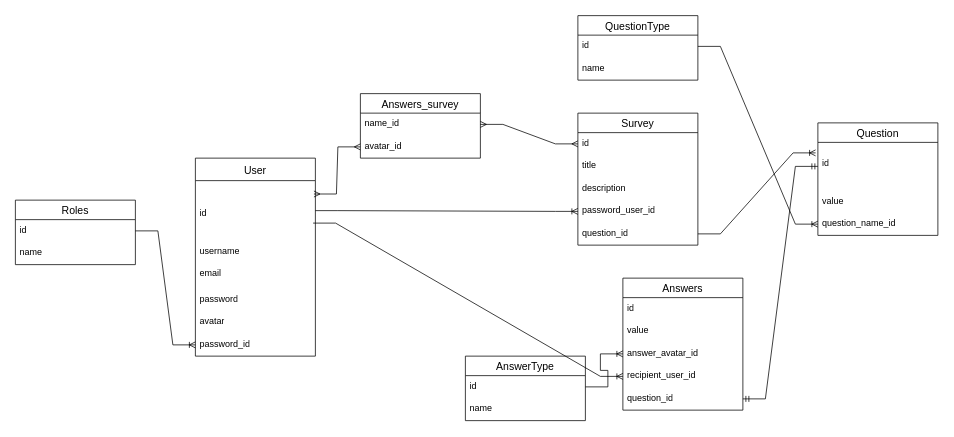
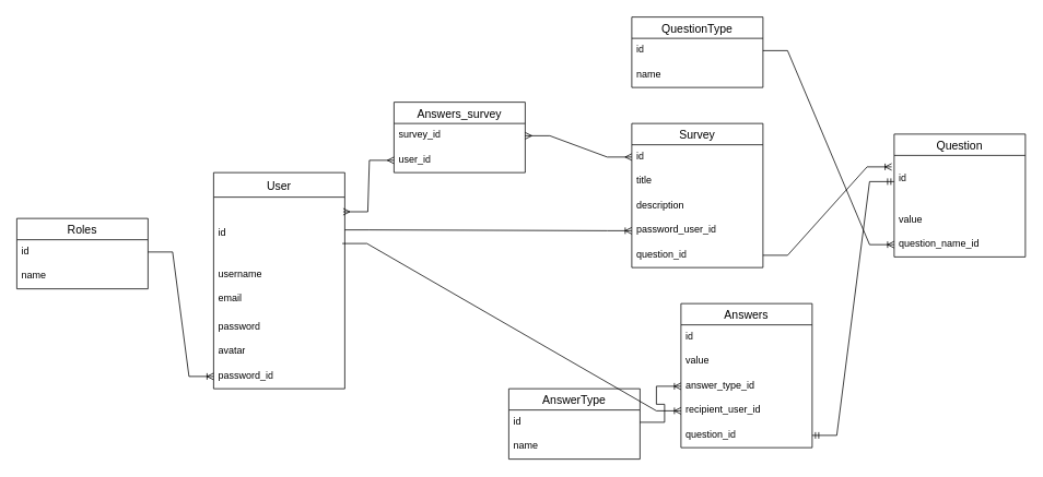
- <mxCell id="41" value="name_id" style="text;strokeColor=none;fillColor=none;spacingLeft=4;spacingRight=4;overflow=hidden;rotatable=0;points=[[0,0.5],[1,0.5]];portConstraint=eastwest;fontSize=12;whiteSpace=wrap;html=1;" parent="40" vertex="1"><mxGeometry y="26" width="160" height="30" as="geometry" /></mxCell>
+ <mxCell id="41" value="survey_id" style="text;strokeColor=none;fillColor=none;spacingLeft=4;spacingRight=4;overflow=hidden;rotatable=0;points=[[0,0.5],[1,0.5]];portConstraint=eastwest;fontSize=12;whiteSpace=wrap;html=1;" parent="40" vertex="1"><mxGeometry y="26" width="160" height="30" as="geometry" /></mxCell>
- <mxCell id="42" value="avatar_id" style="text;strokeColor=none;fillColor=none;spacingLeft=4;spacingRight=4;overflow=hidden;rotatable=0;points=[[0,0.5],[1,0.5]];portConstraint=eastwest;fontSize=12;whiteSpace=wrap;html=1;" parent="40" vertex="1"><mxGeometry y="56" width="160" height="30" as="geometry" /></mxCell>
+ <mxCell id="42" value="user_id" style="text;strokeColor=none;fillColor=none;spacingLeft=4;spacingRight=4;overflow=hidden;rotatable=0;points=[[0,0.5],[1,0.5]];portConstraint=eastwest;fontSize=12;whiteSpace=wrap;html=1;" parent="40" vertex="1"><mxGeometry y="56" width="160" height="30" as="geometry" /></mxCell>
- <mxCell id="24" value="answer_avatar_id" style="text;strokeColor=none;fillColor=none;spacingLeft=4;spacingRight=4;overflow=hidden;rotatable=0;points=[[0,0.5],[1,0.5]];portConstraint=eastwest;fontSize=12;whiteSpace=wrap;html=1;" parent="21" vertex="1"><mxGeometry y="86" width="160" height="30" as="geometry" /></mxCell>
+ <mxCell id="24" value="answer_type_id" style="text;strokeColor=none;fillColor=none;spacingLeft=4;spacingRight=4;overflow=hidden;rotatable=0;points=[[0,0.5],[1,0.5]];portConstraint=eastwest;fontSize=12;whiteSpace=wrap;html=1;" parent="21" vertex="1"><mxGeometry y="86" width="160" height="30" as="geometry" /></mxCell>
